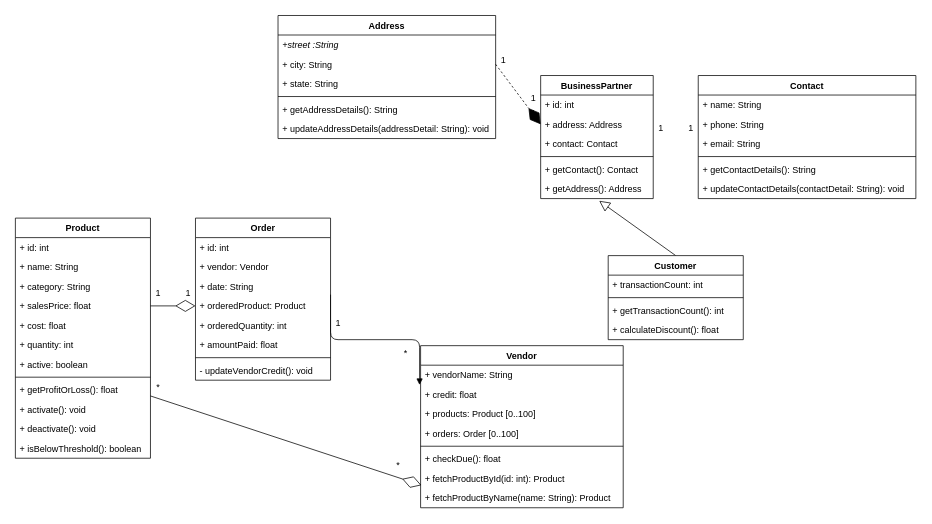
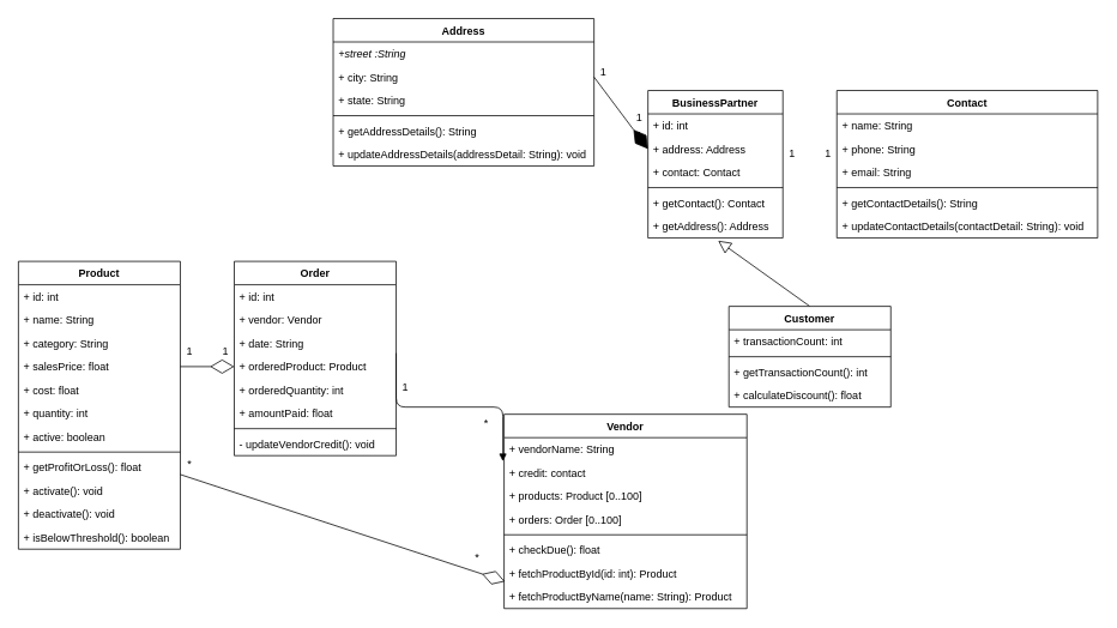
- <mxCell id="16" value="" style="endArrow=diamondThin;endFill=1;endSize=24;html=1;exitX=1;exitY=0.5;exitDx=0;exitDy=0;entryX=0;entryY=0.5;entryDx=0;entryDy=0;dashed=1;" edge="1" parent="1" source="31" target="10"><mxGeometry width="160" relative="1" as="geometry"><mxPoint x="390" y="330" as="sourcePoint" /><mxPoint x="550" y="330" as="targetPoint" /></mxGeometry></mxCell>
+ <mxCell id="16" value="" style="endArrow=diamondThin;endFill=1;endSize=24;html=1;exitX=1;exitY=0.5;exitDx=0;exitDy=0;entryX=0;entryY=0.5;entryDx=0;entryDy=0;" edge="1" parent="1" source="31" target="10"><mxGeometry width="160" relative="1" as="geometry"><mxPoint x="390" y="330" as="sourcePoint" /><mxPoint x="550" y="330" as="targetPoint" /></mxGeometry></mxCell>
- <mxCell id="38" value="+ credit: float" style="text;strokeColor=none;fillColor=none;align=left;verticalAlign=top;spacingLeft=4;spacingRight=4;overflow=hidden;rotatable=0;points=[[0,0.5],[1,0.5]];portConstraint=eastwest;" vertex="1" parent="36"><mxGeometry y="52" width="270" height="26" as="geometry" /></mxCell>
+ <mxCell id="38" value="+ credit: contact" style="text;strokeColor=none;fillColor=none;align=left;verticalAlign=top;spacingLeft=4;spacingRight=4;overflow=hidden;rotatable=0;points=[[0,0.5],[1,0.5]];portConstraint=eastwest;" vertex="1" parent="36"><mxGeometry y="52" width="270" height="26" as="geometry" /></mxCell>
